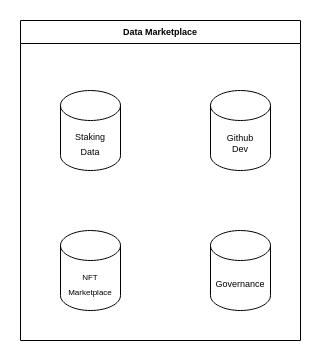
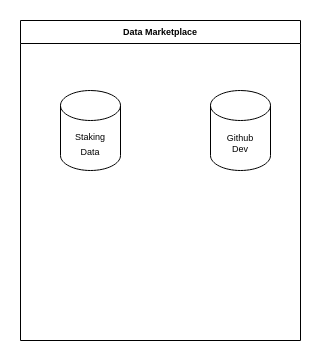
- <mxCell id="6" value="&lt;font style=&quot;font-size: 8px;&quot;&gt;NFT&lt;br&gt;Marketplace&lt;/font&gt;" style="shape=cylinder3;whiteSpace=wrap;html=1;boundedLbl=1;backgroundOutline=1;size=15;" vertex="1" parent="2"><mxGeometry x="40" y="210" width="60" height="80" as="geometry" /></mxCell>
- <mxCell id="5" value="&lt;font style=&quot;font-size: 9px;&quot;&gt;Governance&lt;/font&gt;" style="shape=cylinder3;whiteSpace=wrap;html=1;boundedLbl=1;backgroundOutline=1;size=15;" vertex="1" parent="2"><mxGeometry x="190" y="210" width="60" height="80" as="geometry" /></mxCell>
